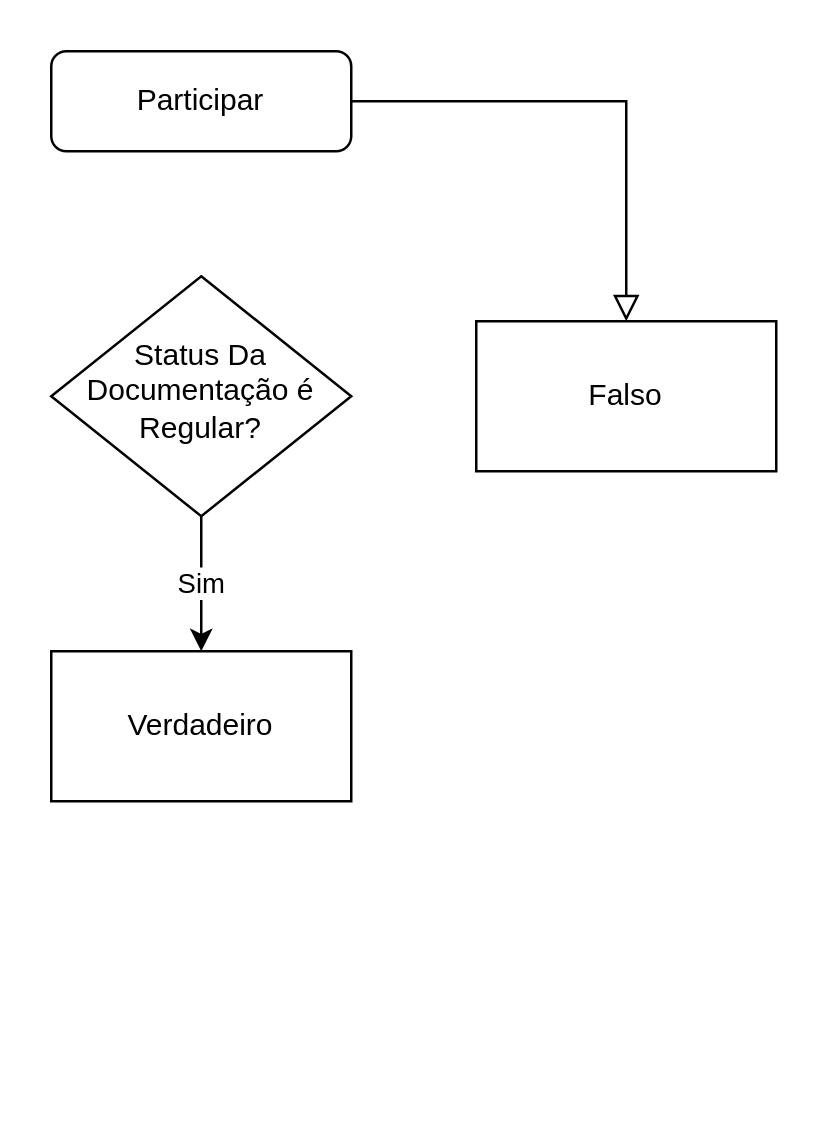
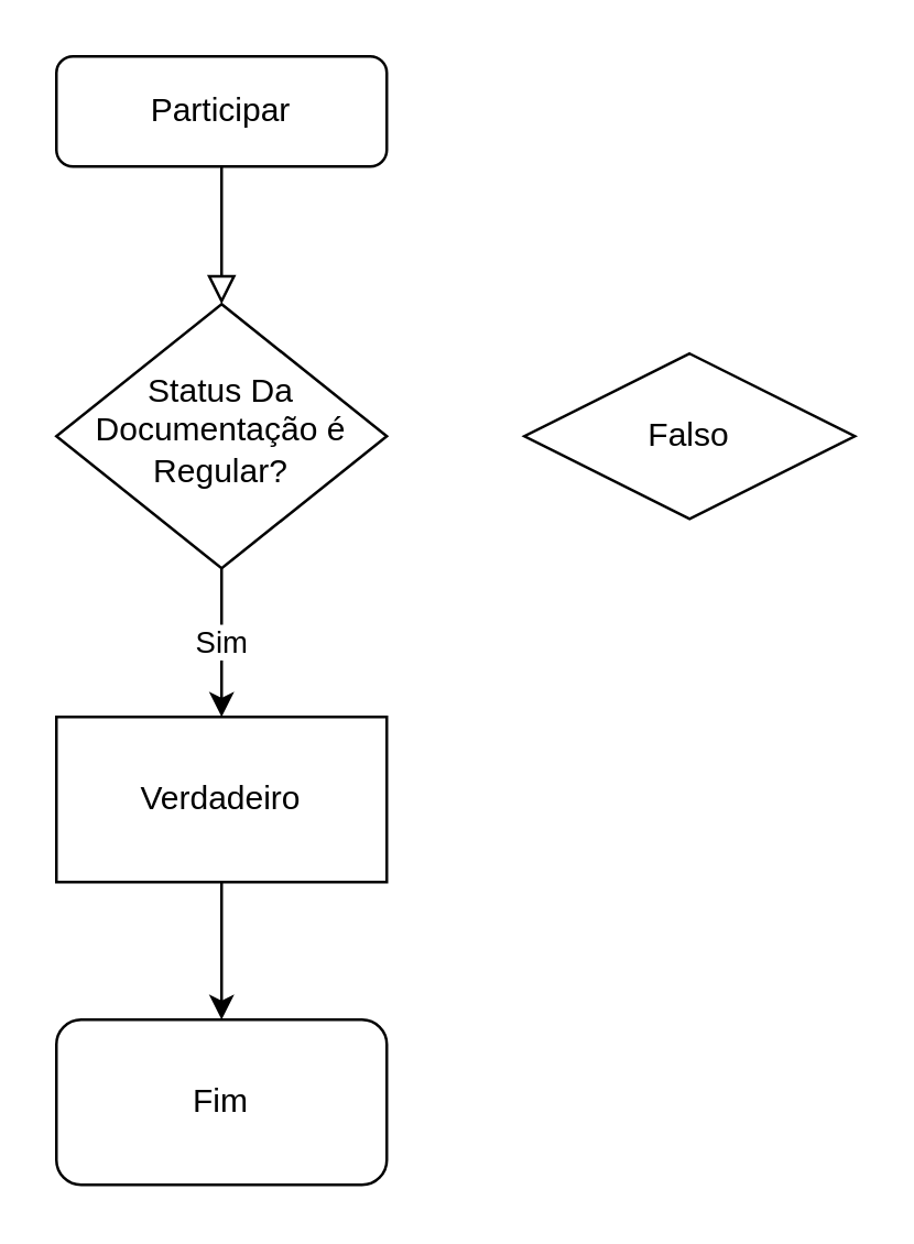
- <mxCell id="2" value="" style="rounded=0;html=1;jettySize=auto;orthogonalLoop=1;fontSize=11;endArrow=block;endFill=0;endSize=8;strokeWidth=1;shadow=0;labelBackgroundColor=none;edgeStyle=orthogonalEdgeStyle;" parent="1" source="3" target="6" edge="1"><mxGeometry relative="1" as="geometry" /></mxCell>
+ <mxCell id="2" value="" style="rounded=0;html=1;jettySize=auto;orthogonalLoop=1;fontSize=11;endArrow=block;endFill=0;endSize=8;strokeWidth=1;shadow=0;labelBackgroundColor=none;edgeStyle=orthogonalEdgeStyle;" parent="1" source="3" target="5" edge="1"><mxGeometry relative="1" as="geometry" /></mxCell>
- <mxCell id="6" value="Falso" style="rounded=0;whiteSpace=wrap;html=1;" vertex="1" parent="1"><mxGeometry x="190" y="128" width="120" height="60" as="geometry" /></mxCell>
+ <mxCell id="6" value="Falso" style="rhombus;whiteSpace=wrap;html=1;" vertex="1" parent="1"><mxGeometry x="190" y="128" width="120" height="60" as="geometry" /></mxCell>
+ <mxCell id="7" value="" style="edgeStyle=orthogonalEdgeStyle;rounded=0;orthogonalLoop=1;jettySize=auto;html=1;" edge="1" parent="1" source="8" target="9"><mxGeometry relative="1" as="geometry" /></mxCell>
+ <mxCell id="9" value="Fim" style="rounded=1;whiteSpace=wrap;html=1;" vertex="1" parent="1"><mxGeometry y="370" width="120" height="60" as="geometry" x="20" /></mxCell>
